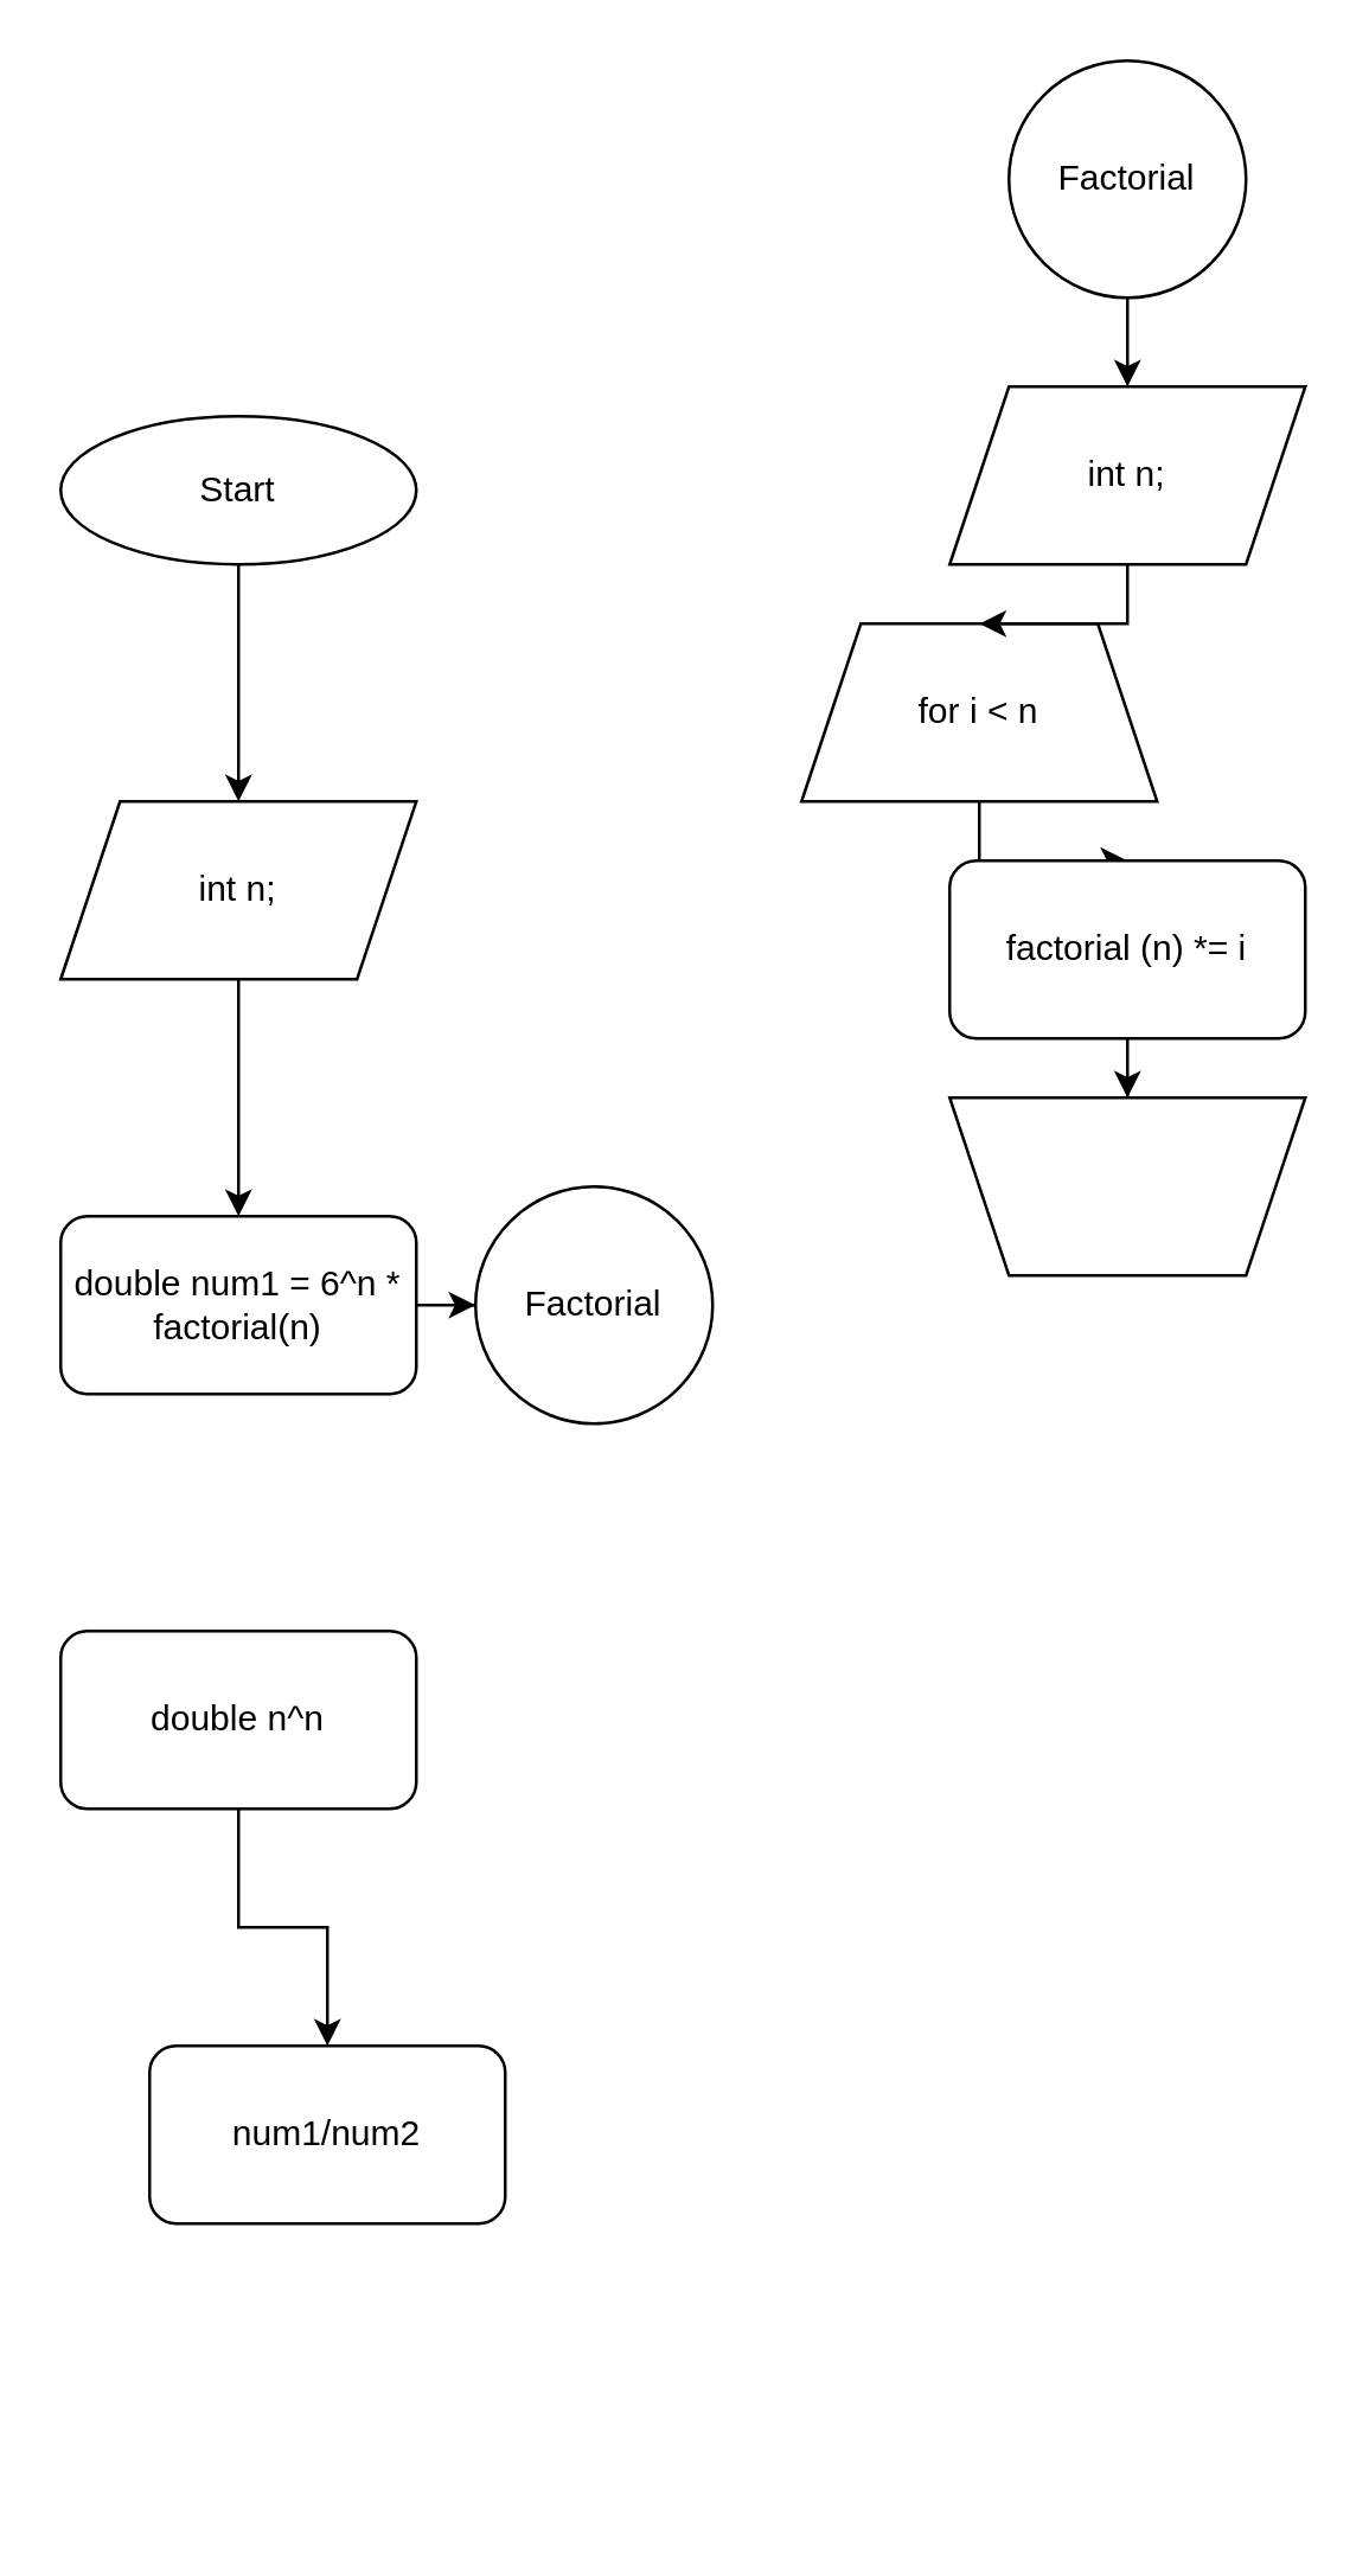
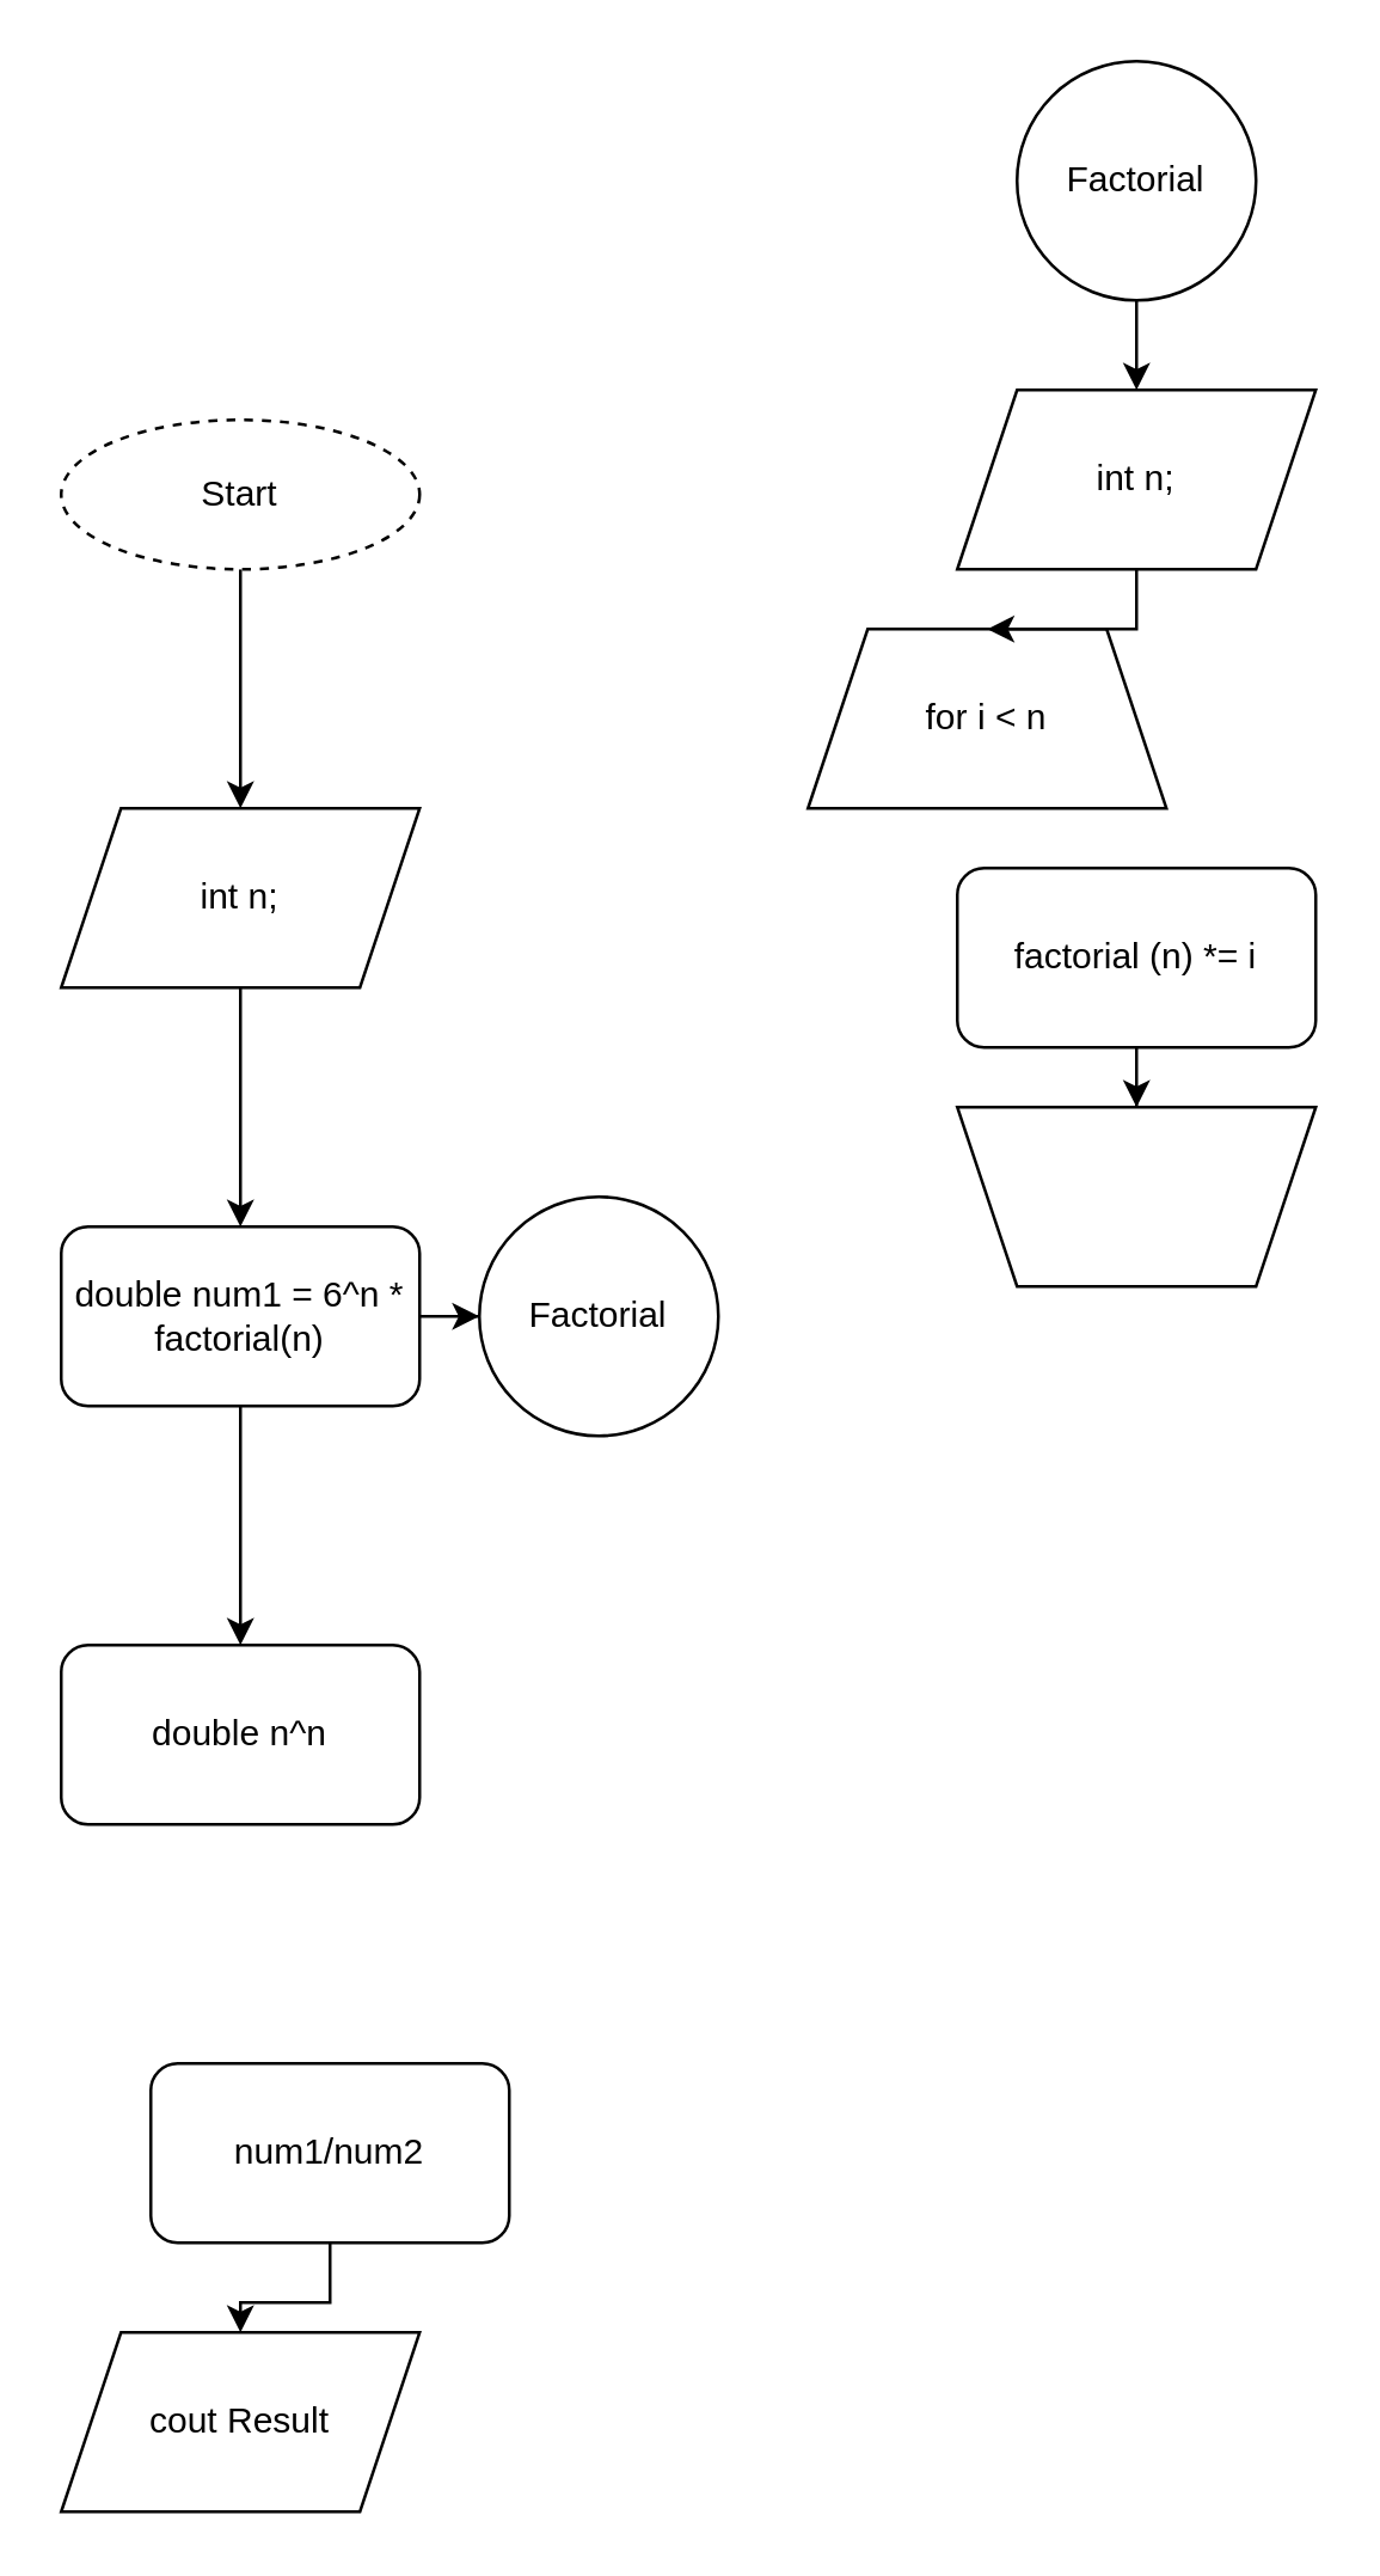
- <mxCell id="3" value="Start" style="ellipse;whiteSpace=wrap;html=1;" vertex="1" parent="1"><mxGeometry x="20" y="140" width="120" height="50" as="geometry" /></mxCell>
+ <mxCell id="3" value="Start" style="ellipse;whiteSpace=wrap;html=1;dashed=1;" vertex="1" parent="1"><mxGeometry x="20" y="140" width="120" height="50" as="geometry" /></mxCell>
- <mxCell id="7" value="" style="edgeStyle=orthogonalEdgeStyle;rounded=0;orthogonalLoop=1;jettySize=auto;html=1;" edge="1" parent="1" source="8" target="12"><mxGeometry relative="1" as="geometry" /></mxCell>
+ <mxCell id="17" value="" style="edgeStyle=orthogonalEdgeStyle;rounded=0;orthogonalLoop=1;jettySize=auto;html=1;" edge="1" parent="1" source="18" target="20"><mxGeometry relative="1" as="geometry" /></mxCell>
- <mxCell id="19" value="" style="edgeStyle=orthogonalEdgeStyle;rounded=0;orthogonalLoop=1;jettySize=auto;html=1;" edge="1" parent="1" source="20" target="22"><mxGeometry relative="1" as="geometry" /></mxCell>
+ <mxCell id="21" value="" style="edgeStyle=orthogonalEdgeStyle;rounded=0;orthogonalLoop=1;jettySize=auto;html=1;" edge="1" parent="1" source="22" target="23"><mxGeometry relative="1" as="geometry" /></mxCell>
+ <mxCell id="23" value="cout Result" style="shape=parallelogram;perimeter=parallelogramPerimeter;whiteSpace=wrap;html=1;fixedSize=1;" vertex="1" parent="1"><mxGeometry x="20" y="780" width="120" height="60" as="geometry" /></mxCell>
